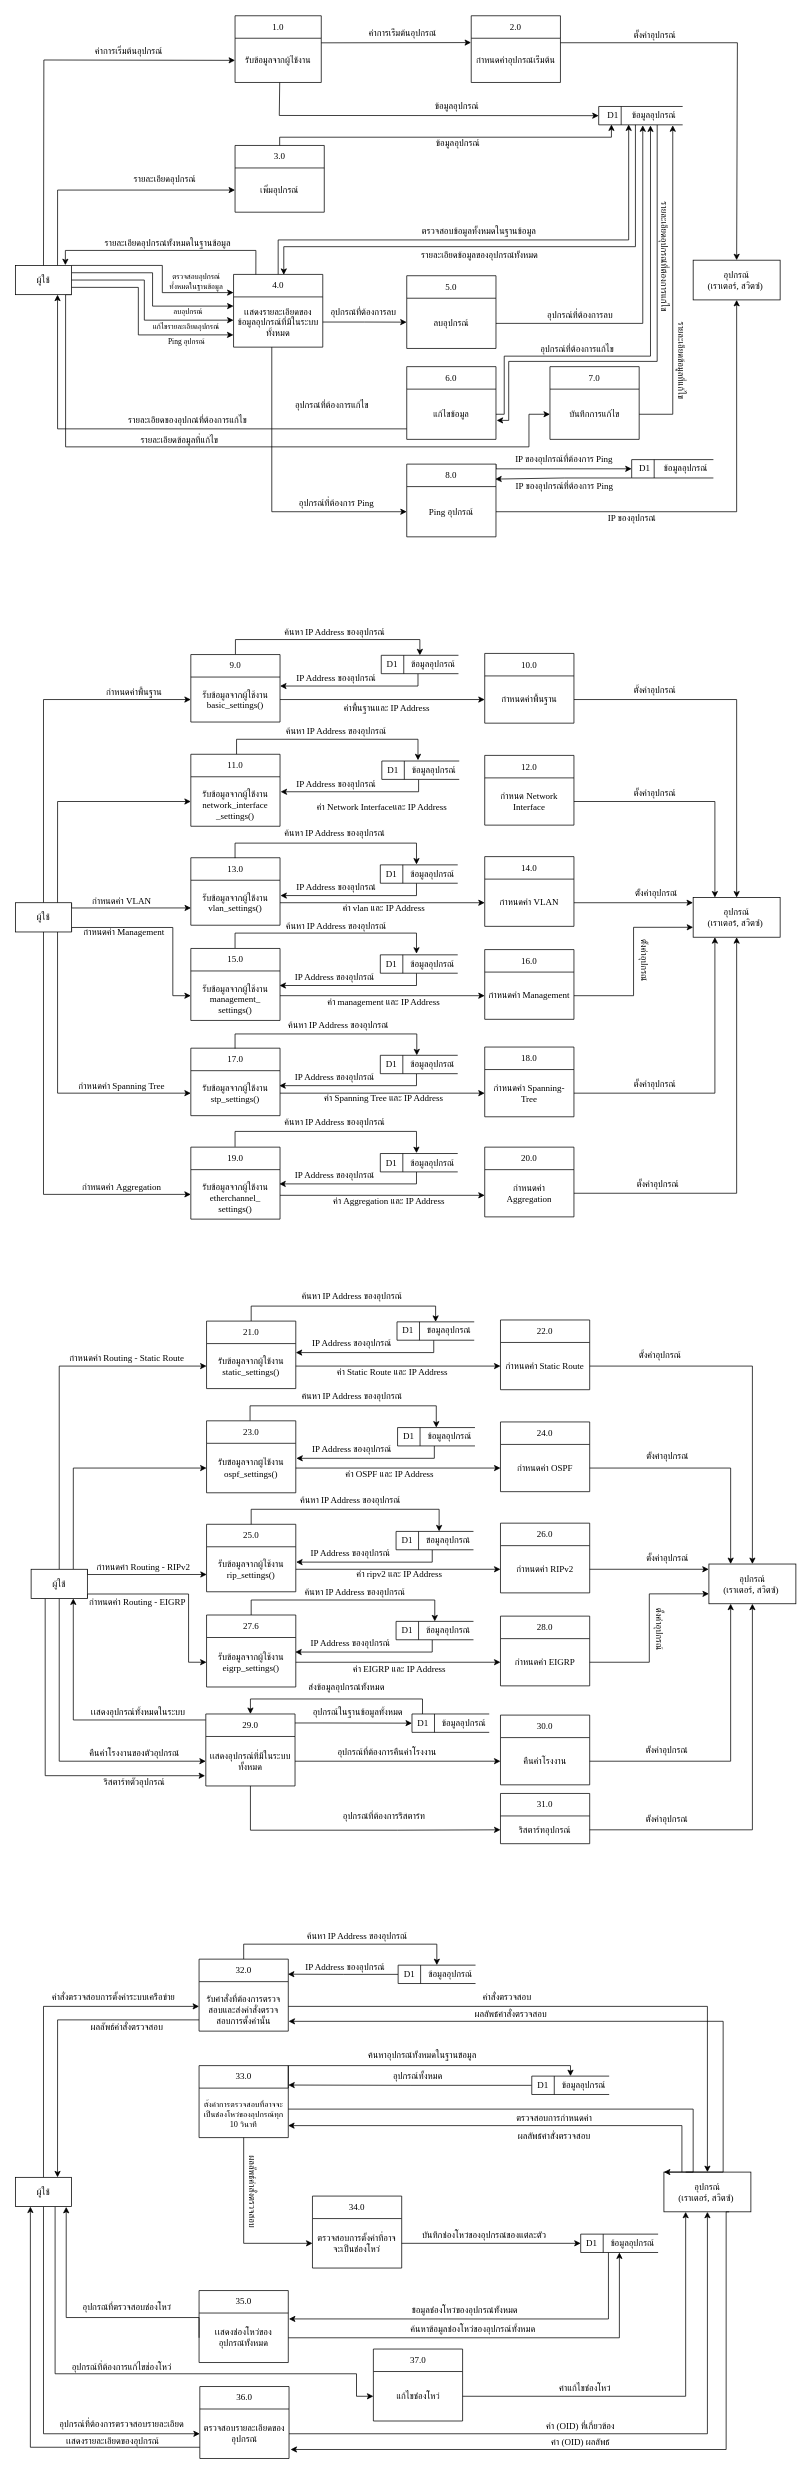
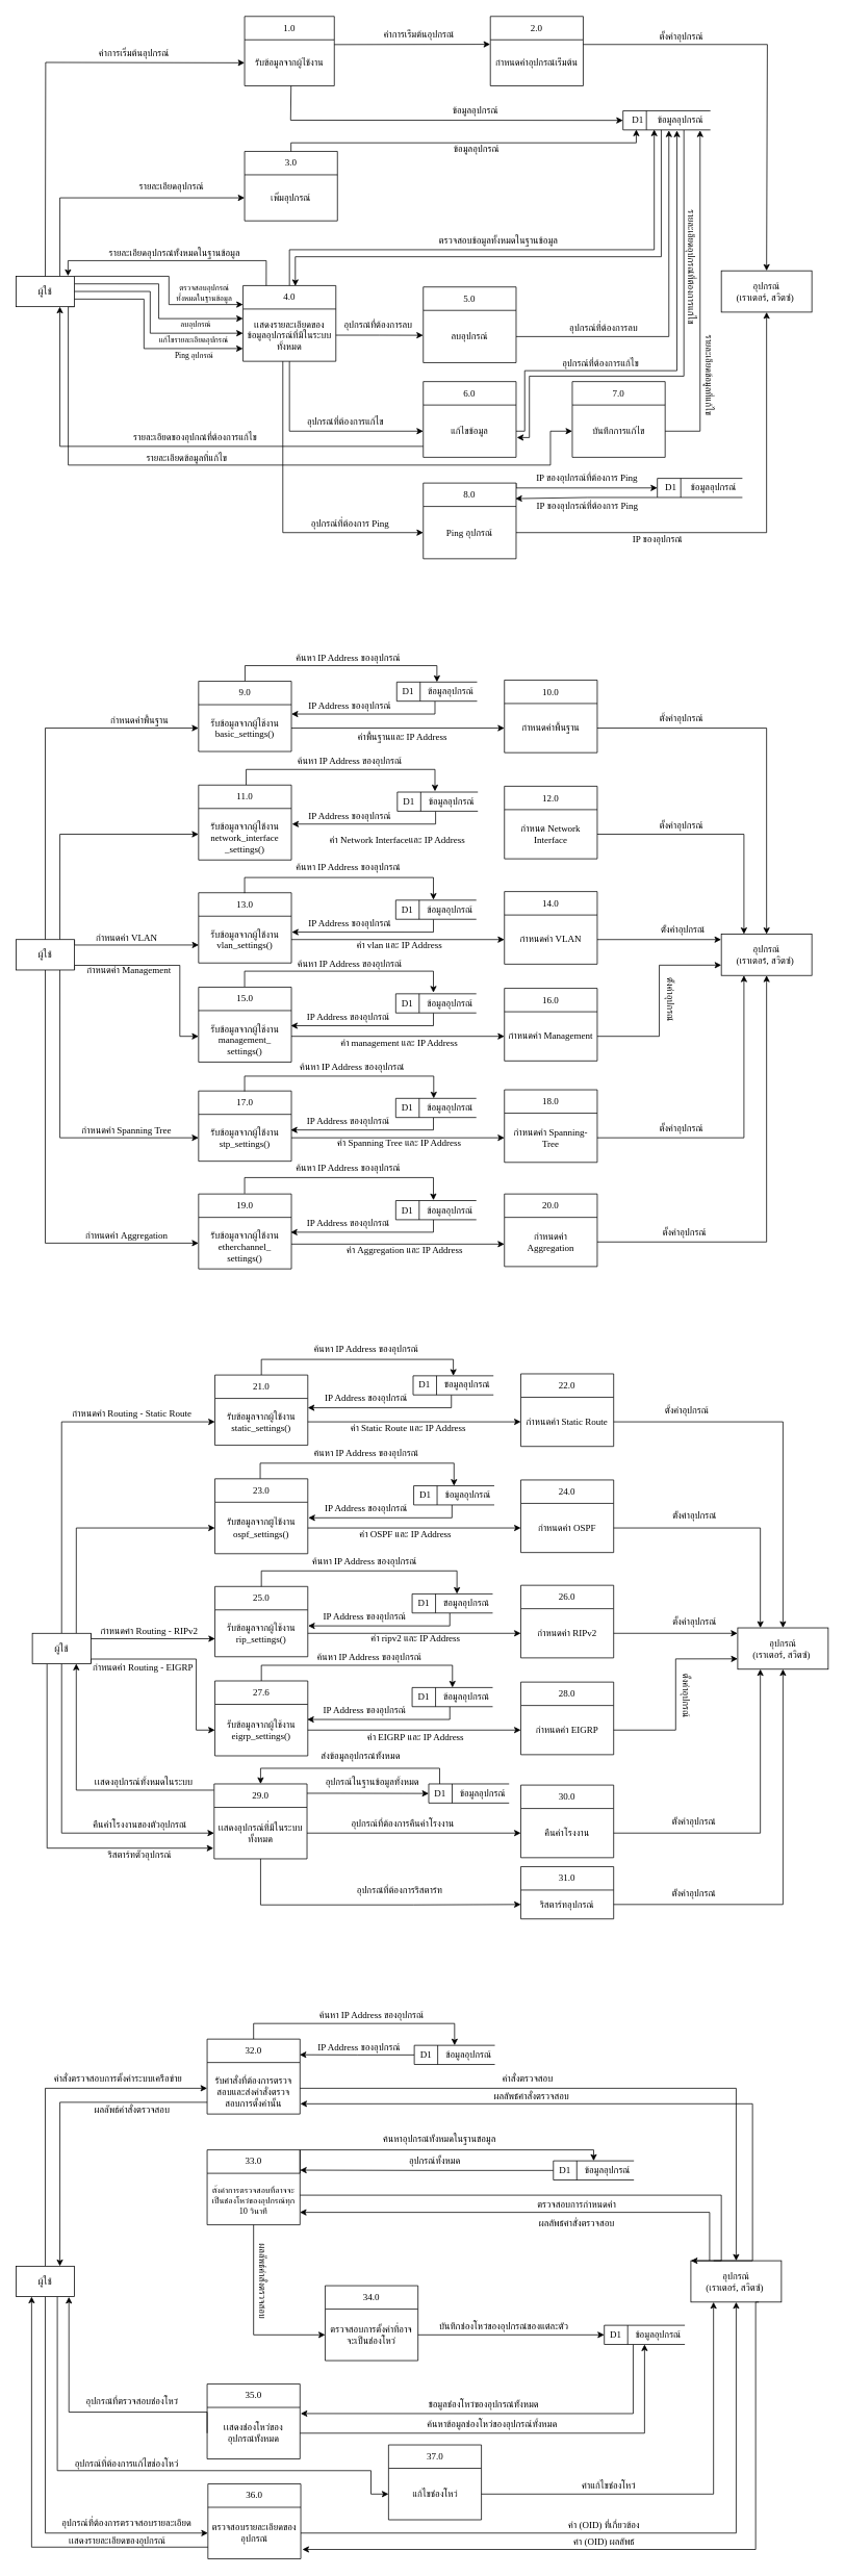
- <mxCell id="35" value="&lt;p style=&quot;language:en-US;margin-top:0pt;margin-bottom:0pt;margin-left:0in;&lt;br/&gt;text-align:center;direction:ltr;unicode-bidi:embed;mso-line-break-override:&lt;br/&gt;none;word-break:normal;punctuation-wrap:hanging&quot;&gt;&lt;font&gt;รายละเอียดข้อมูลของอุปกรณ์ทั้งหมด&lt;/font&gt;&lt;/p&gt;" style="text;whiteSpace=wrap;html=1;fontSize=12;align=center;fontFamily=Sarabun;fontSource=https%3A%2F%2Ffonts.googleapis.com%2Fcss%3Ffamily%3DSarabun;" vertex="1" parent="1"><mxGeometry x="547" y="325.5" width="185" height="32.5" as="geometry" /></mxCell>
+ <mxCell id="28" style="edgeStyle=orthogonalEdgeStyle;rounded=0;orthogonalLoop=1;jettySize=auto;html=1;entryX=0;entryY=0.5;entryDx=0;entryDy=0;fontFamily=Sarabun;fontSource=https%3A%2F%2Ffonts.googleapis.com%2Fcss%3Ffamily%3DSarabun;fontSize=12;" edge="1" parent="1" source="30" target="48"><mxGeometry relative="1" as="geometry" /></mxCell>
